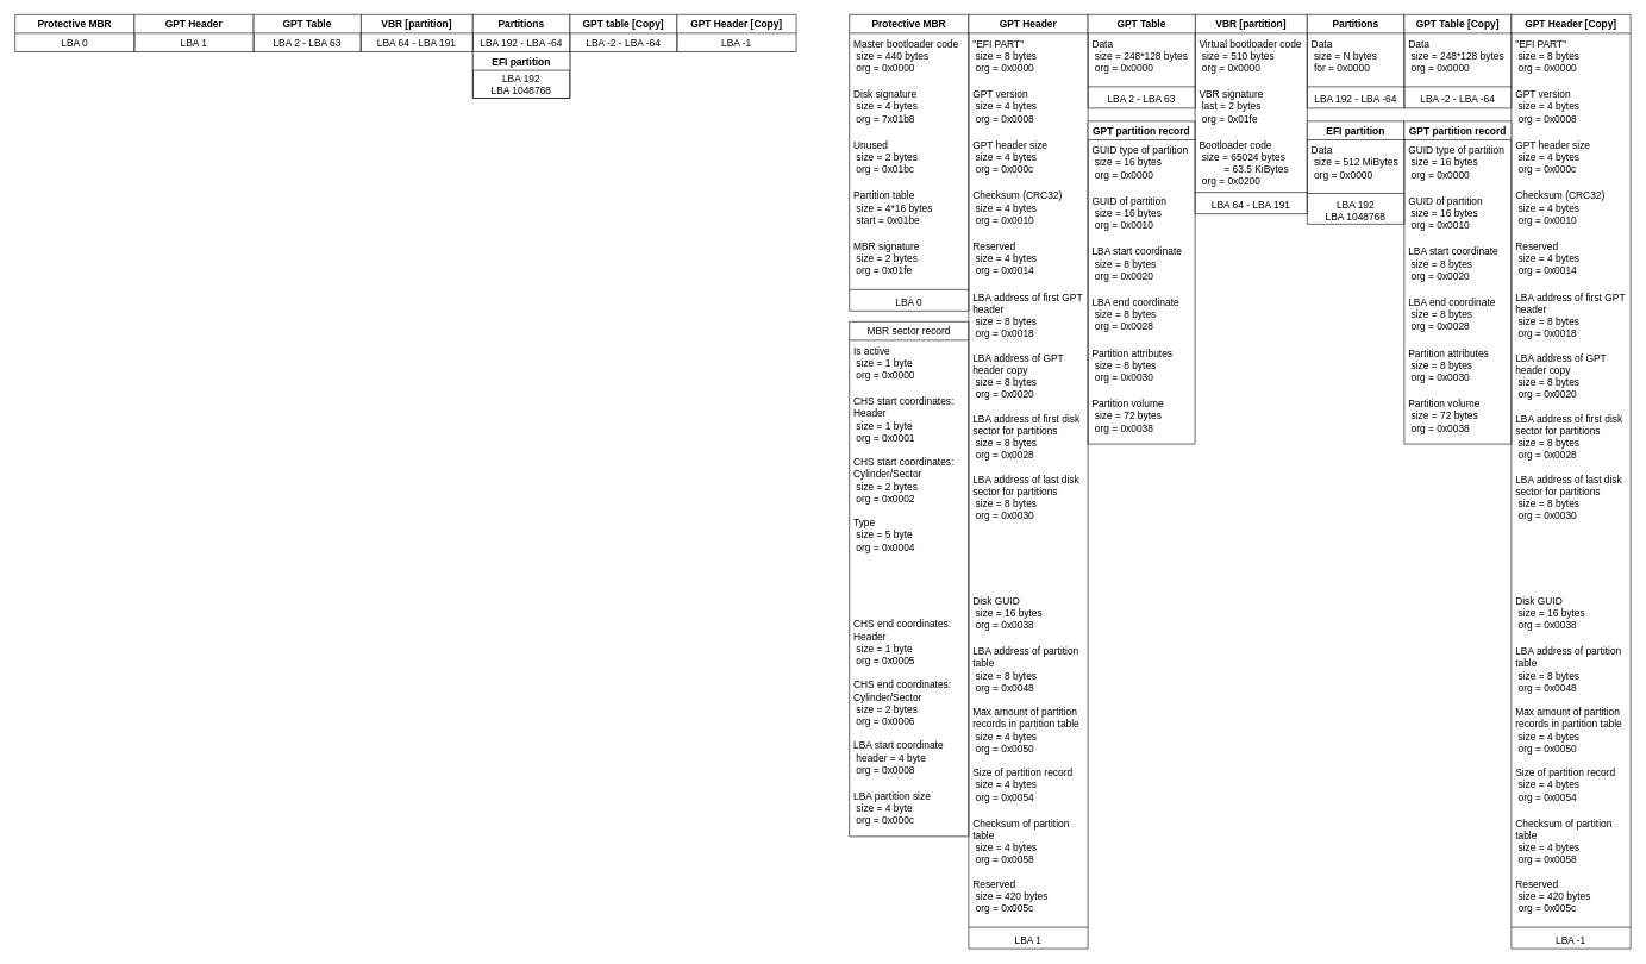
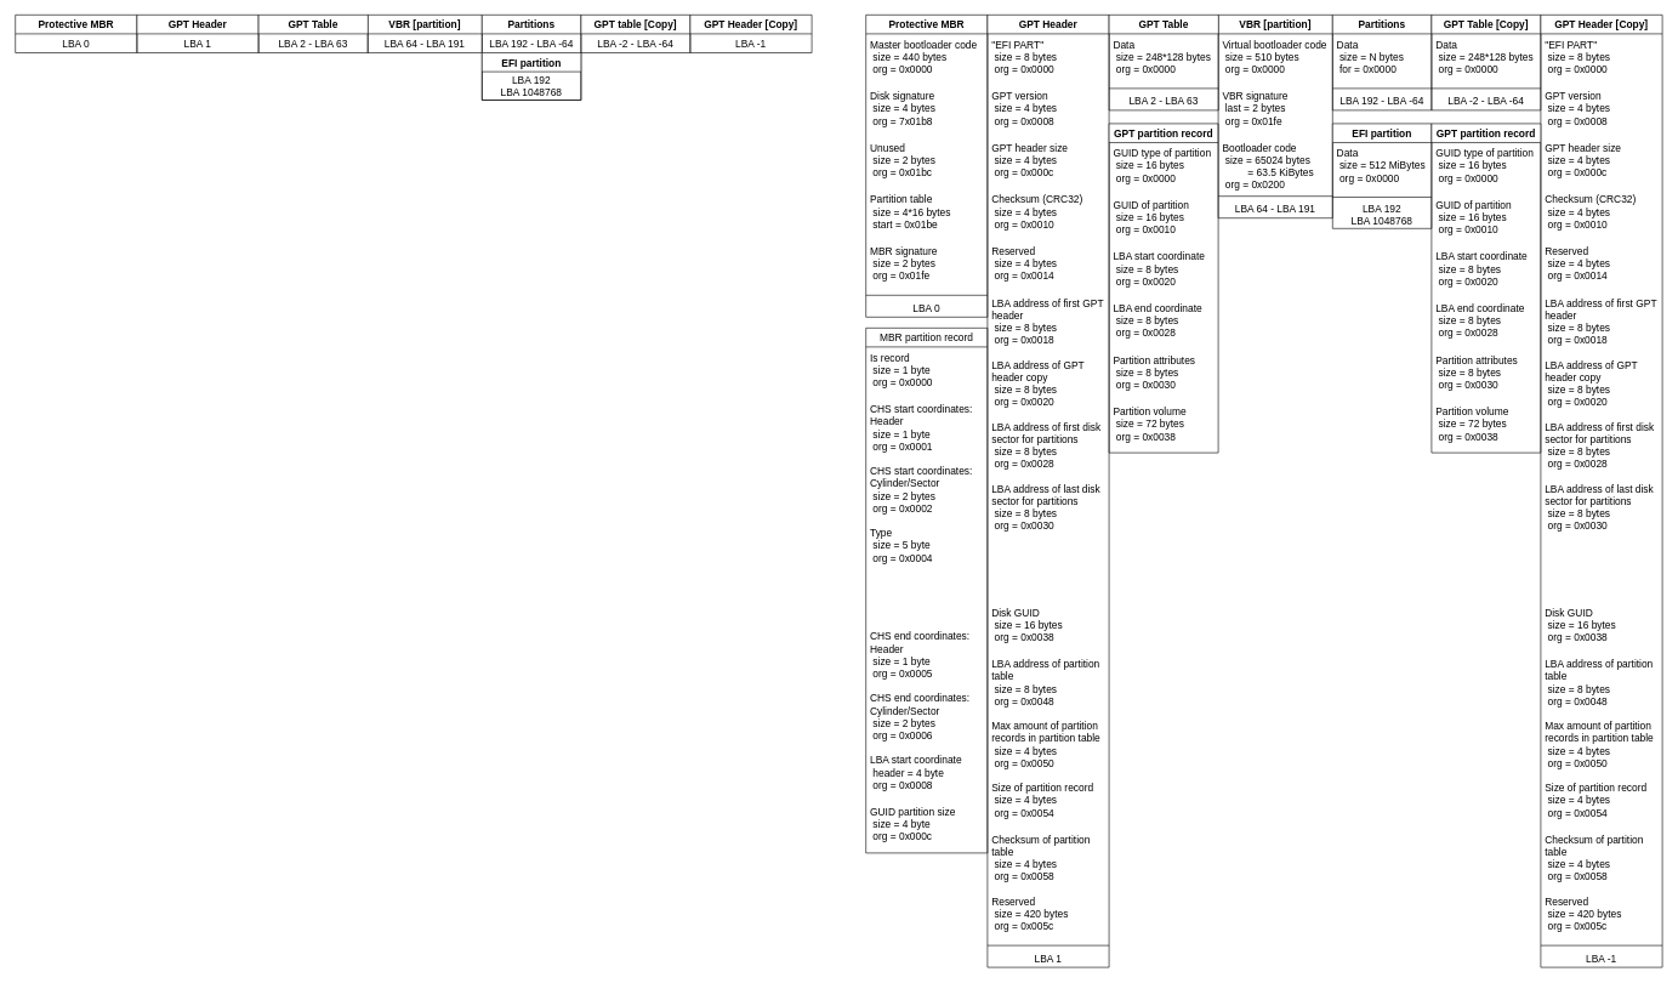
- <mxCell id="52" value="MBR sector record" style="swimlane;fontStyle=0;childLayout=stackLayout;horizontal=1;startSize=26;fillColor=none;horizontalStack=0;resizeParent=1;resizeParentMax=0;resizeLast=0;collapsible=1;marginBottom=0;fontSize=14;align=center;" parent="1" vertex="1"><mxGeometry x="1189" y="450" width="167" height="721" as="geometry" /></mxCell>
+ <mxCell id="52" value="MBR partition record" style="swimlane;fontStyle=0;childLayout=stackLayout;horizontal=1;startSize=26;fillColor=none;horizontalStack=0;resizeParent=1;resizeParentMax=0;resizeLast=0;collapsible=1;marginBottom=0;fontSize=14;align=center;" parent="1" vertex="1"><mxGeometry x="1189" y="450" width="167" height="721" as="geometry" /></mxCell>
- <mxCell id="53" value="Is active&#10; size = 1 byte&#10; org = 0x0000" style="text;strokeColor=none;fillColor=none;align=left;verticalAlign=top;spacingLeft=4;spacingRight=4;overflow=hidden;rotatable=0;points=[[0,0.5],[1,0.5]];portConstraint=eastwest;fontSize=14;" parent="52" vertex="1"><mxGeometry y="26" width="167" height="71" as="geometry" /></mxCell>
+ <mxCell id="53" value="Is record&#10; size = 1 byte&#10; org = 0x0000" style="text;strokeColor=none;fillColor=none;align=left;verticalAlign=top;spacingLeft=4;spacingRight=4;overflow=hidden;rotatable=0;points=[[0,0.5],[1,0.5]];portConstraint=eastwest;fontSize=14;" parent="52" vertex="1"><mxGeometry y="26" width="167" height="71" as="geometry" /></mxCell>
- <mxCell id="61" value="LBA partition size &#10; size = 4 byte&#10; org = 0x000c" style="text;strokeColor=none;fillColor=none;align=left;verticalAlign=top;spacingLeft=4;spacingRight=4;overflow=hidden;rotatable=0;points=[[0,0.5],[1,0.5]];portConstraint=eastwest;fontSize=14;" parent="52" vertex="1"><mxGeometry y="650" width="167" height="71" as="geometry" /></mxCell>
+ <mxCell id="61" value="GUID partition size &#10; size = 4 byte&#10; org = 0x000c" style="text;strokeColor=none;fillColor=none;align=left;verticalAlign=top;spacingLeft=4;spacingRight=4;overflow=hidden;rotatable=0;points=[[0,0.5],[1,0.5]];portConstraint=eastwest;fontSize=14;" parent="52" vertex="1"><mxGeometry y="650" width="167" height="71" as="geometry" /></mxCell>
